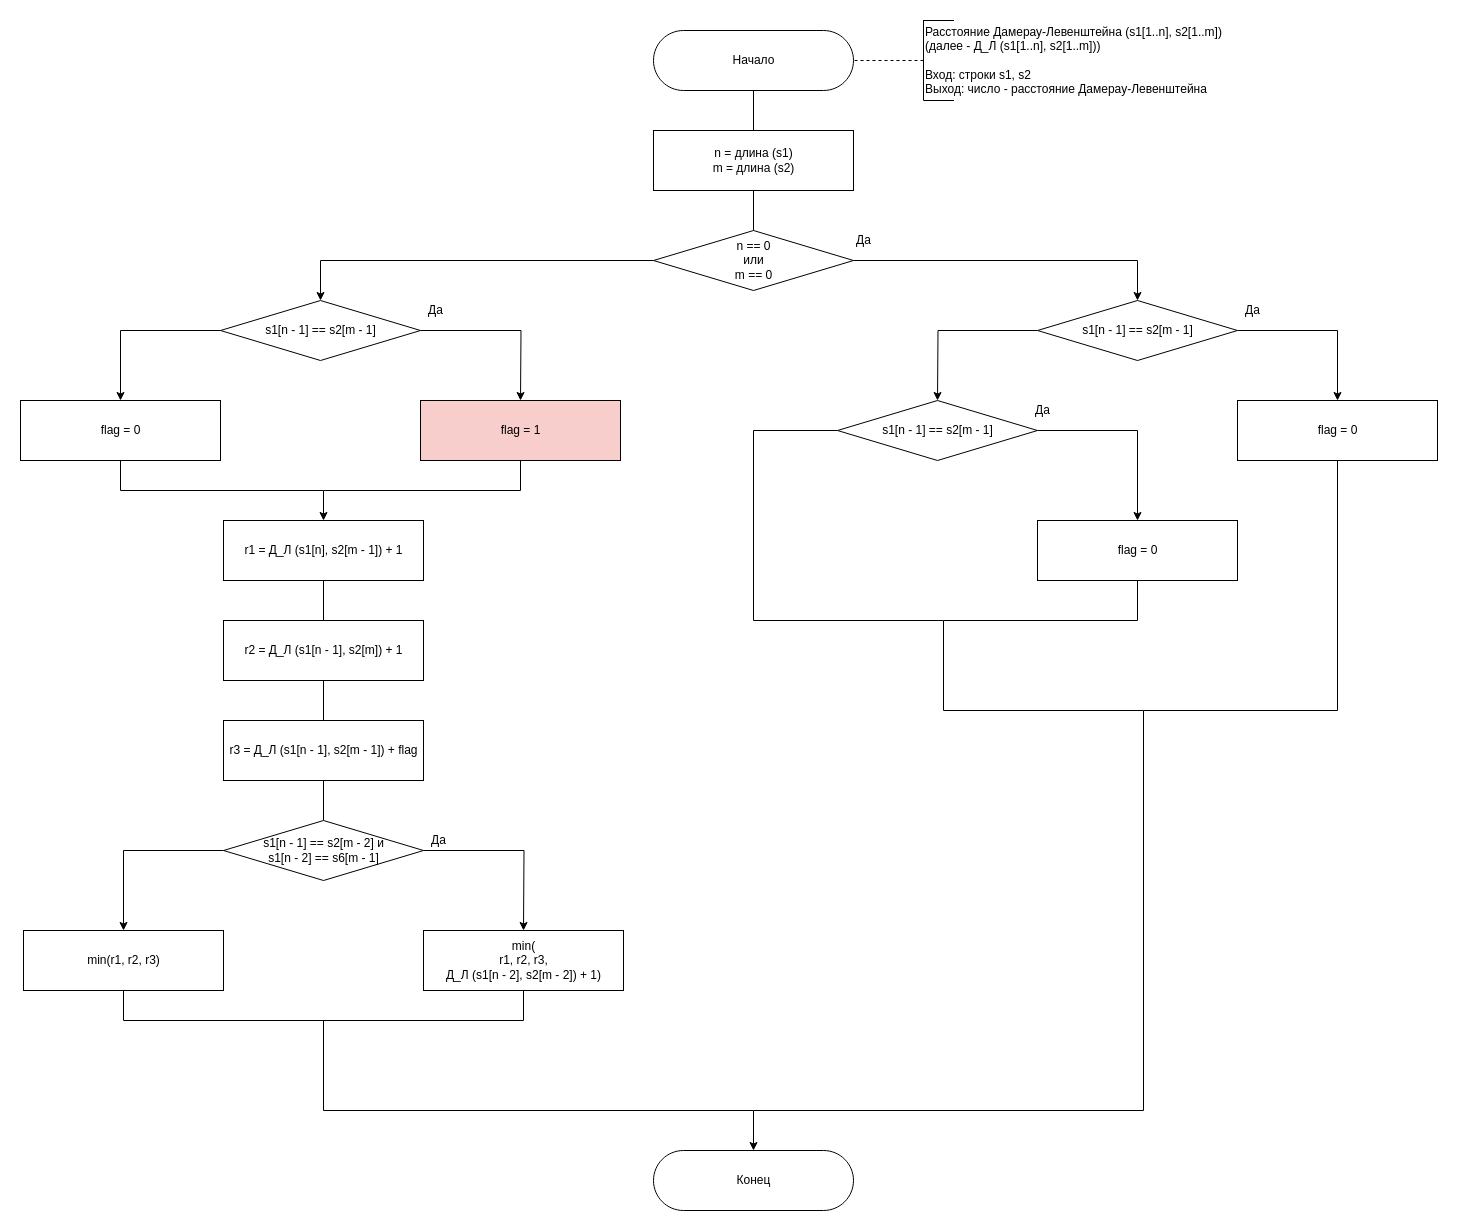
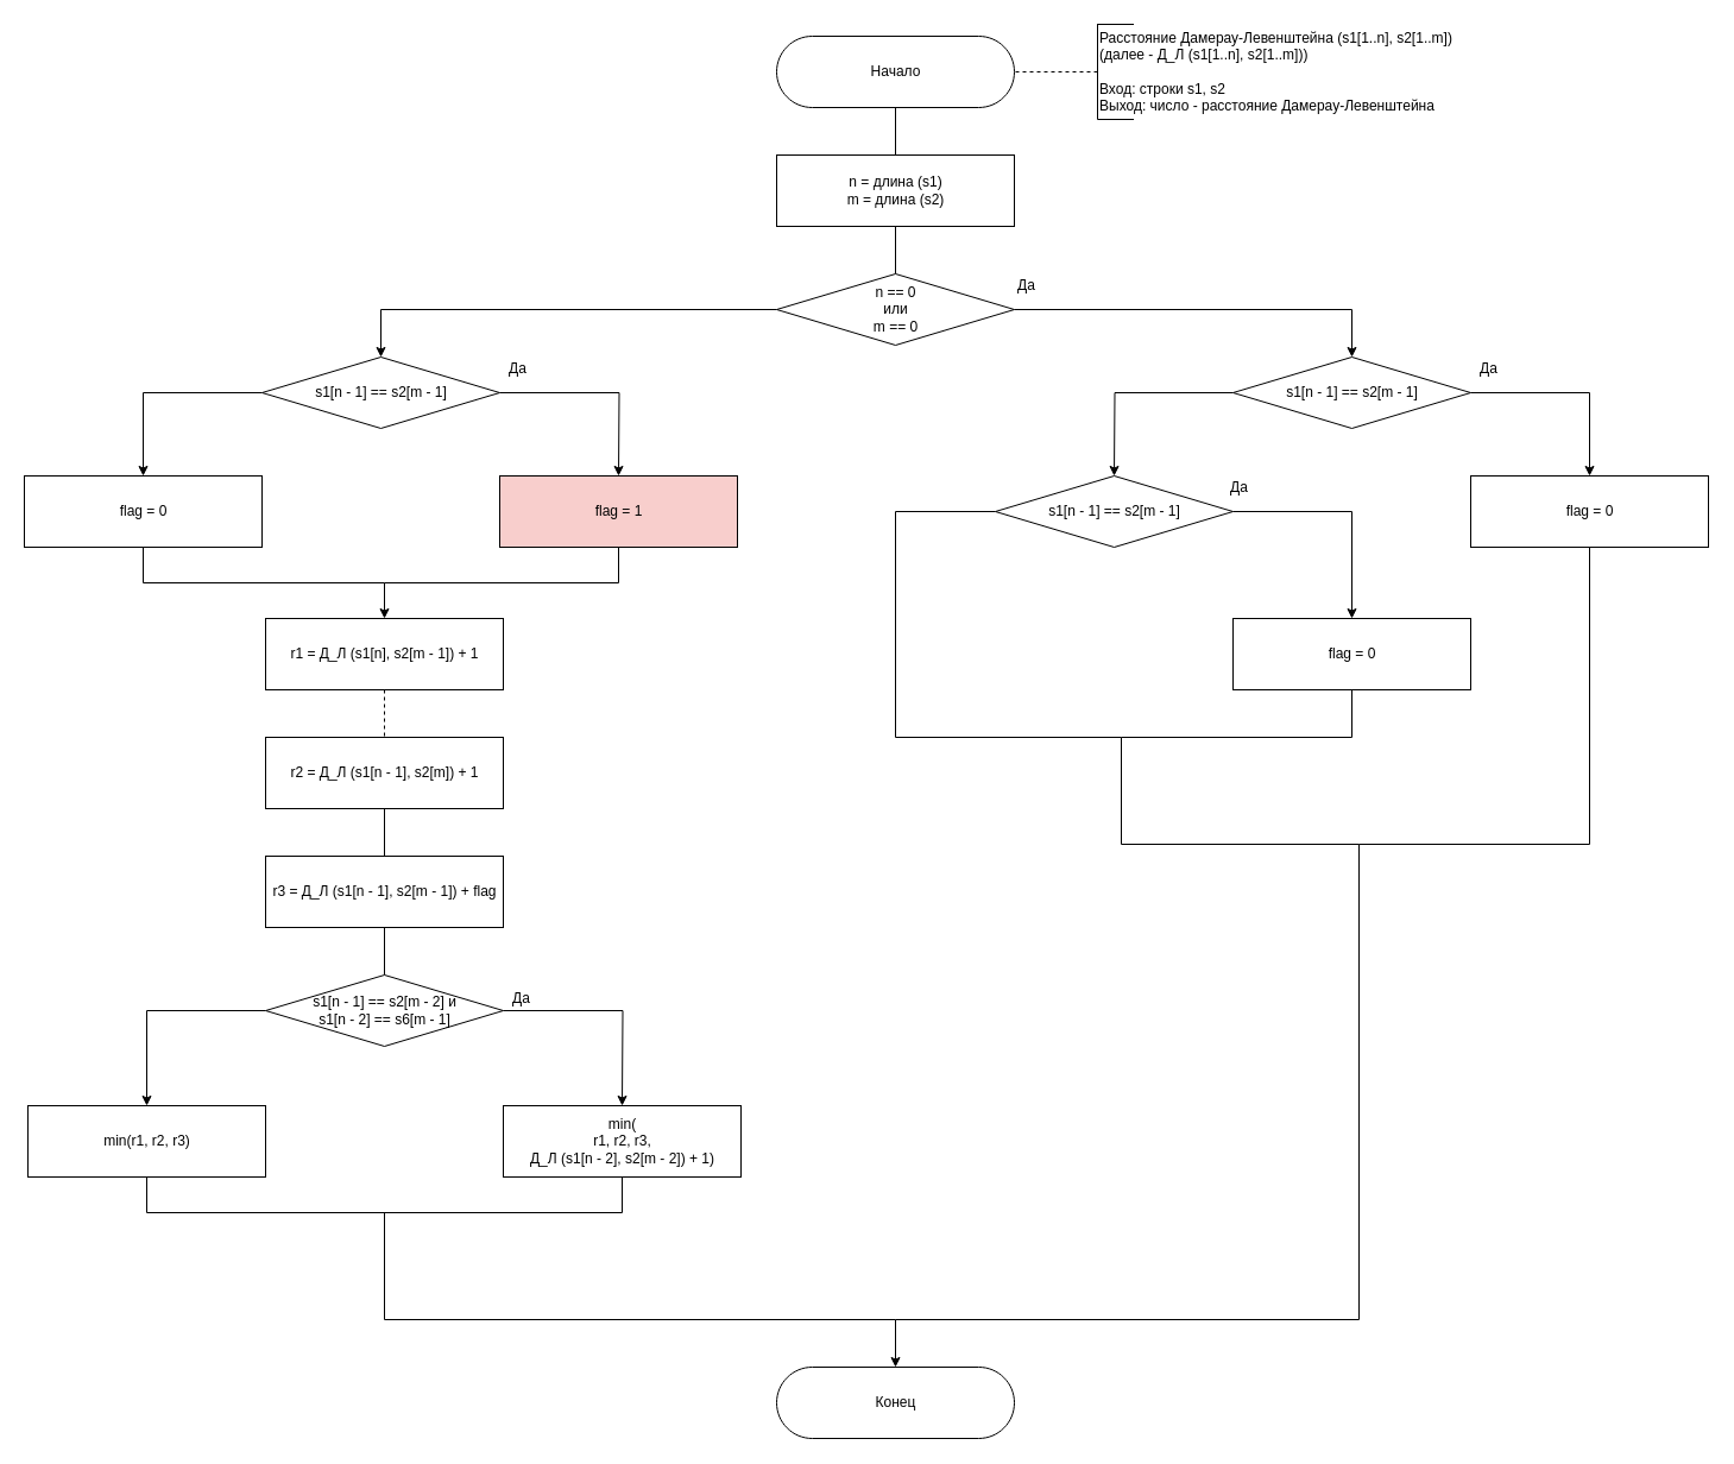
- <mxCell id="32" style="edgeStyle=orthogonalEdgeStyle;rounded=0;orthogonalLoop=1;jettySize=auto;html=1;exitX=0.5;exitY=1;exitDx=0;exitDy=0;entryX=0.5;entryY=0;entryDx=0;entryDy=0;endArrow=none;endFill=0;" edge="1" parent="1" source="33" target="35"><mxGeometry relative="1" as="geometry" /></mxCell>
+ <mxCell id="32" style="edgeStyle=orthogonalEdgeStyle;rounded=0;orthogonalLoop=1;jettySize=auto;html=1;exitX=0.5;exitY=1;exitDx=0;exitDy=0;entryX=0.5;entryY=0;entryDx=0;entryDy=0;endArrow=none;endFill=0;dashed=1;" edge="1" parent="1" source="33" target="35"><mxGeometry relative="1" as="geometry" /></mxCell>
